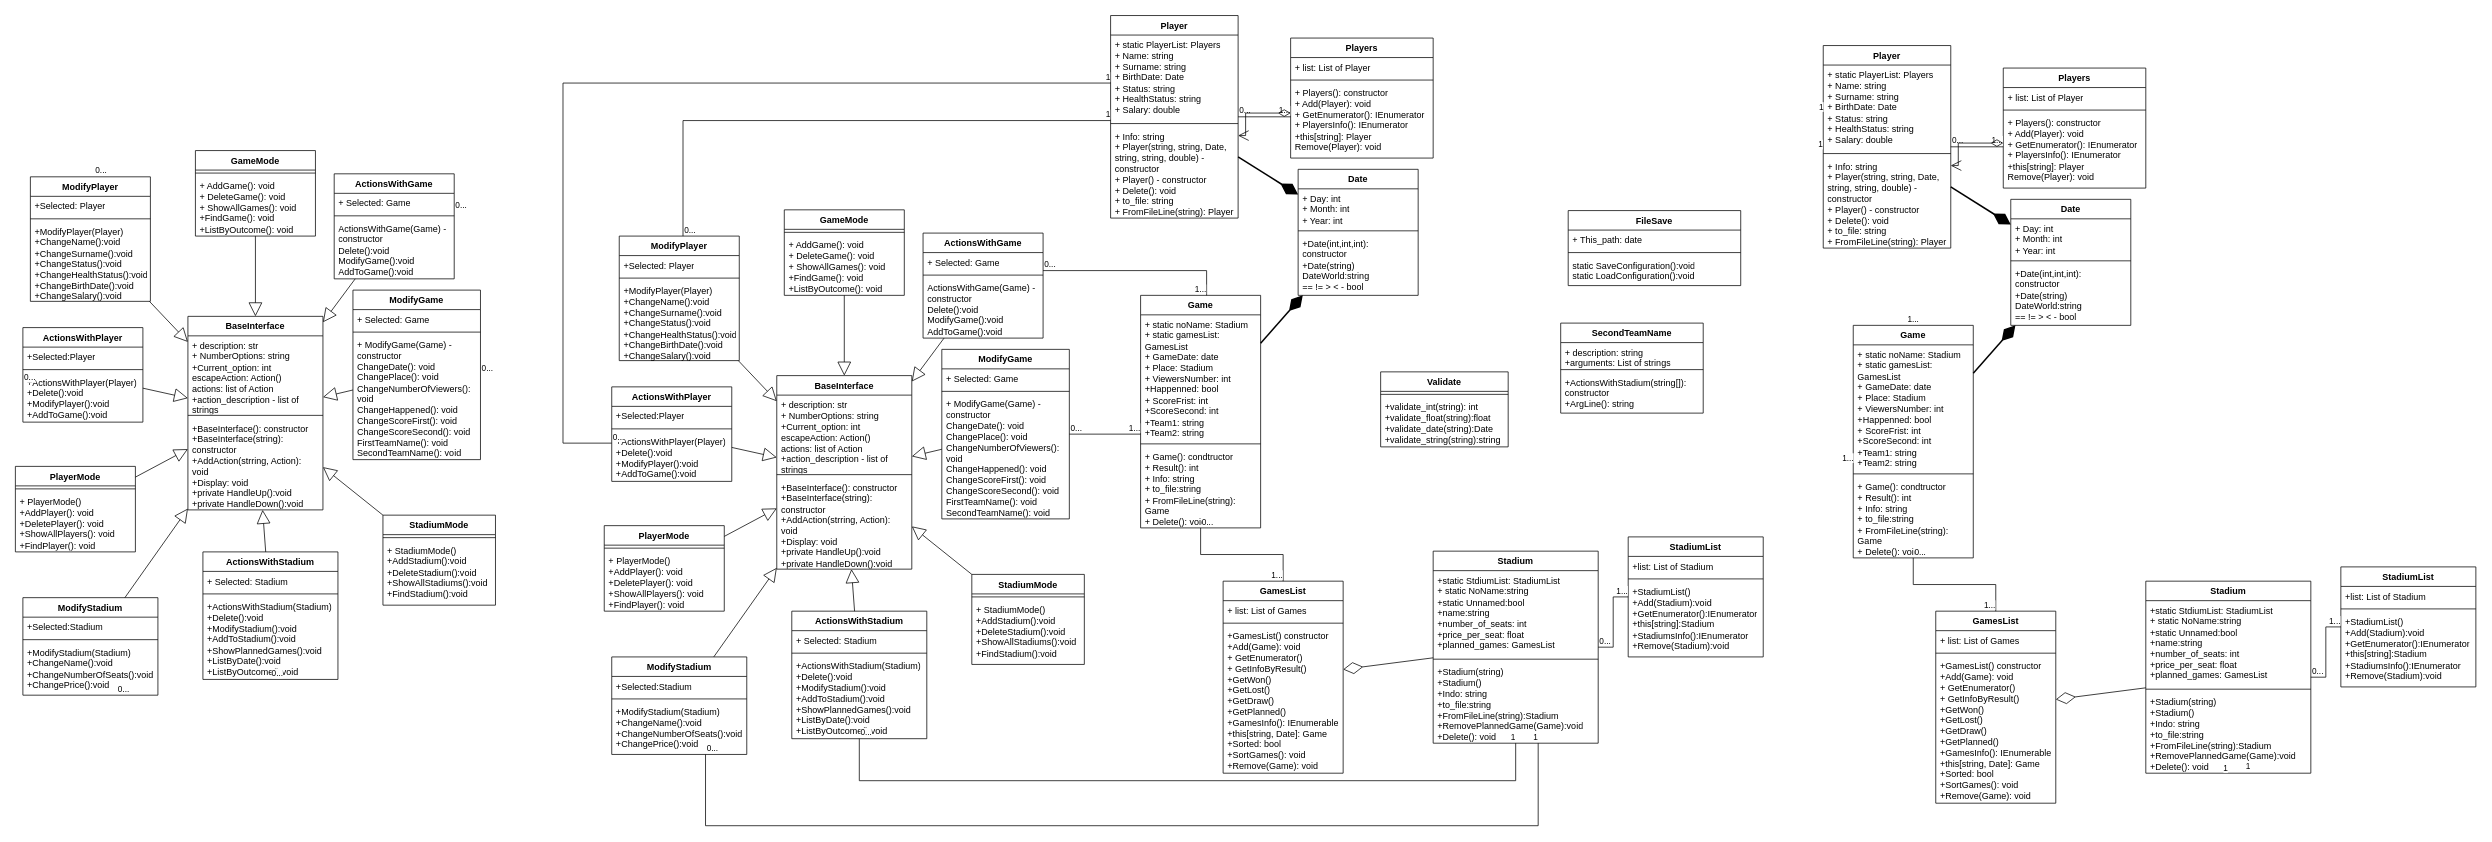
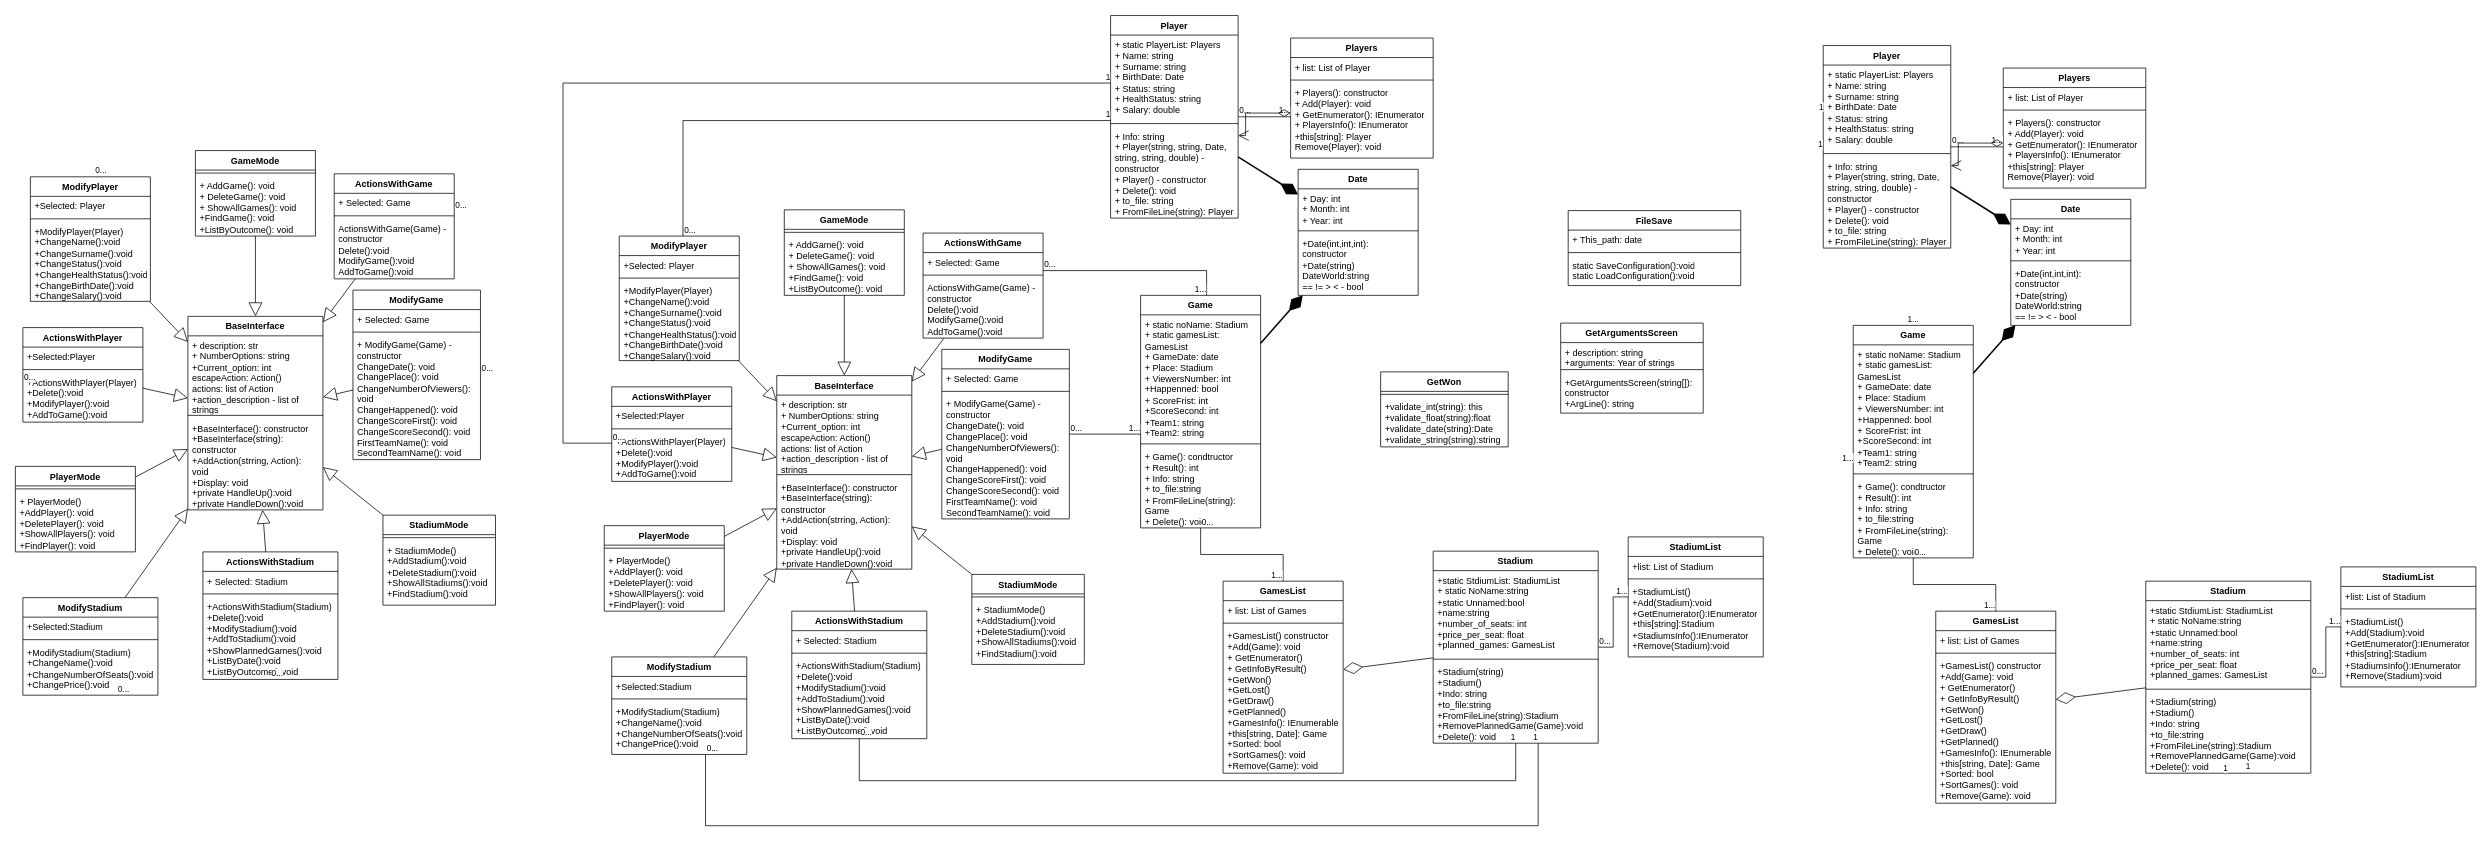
- <mxCell id="33" value="SecondTeamName" style="swimlane;fontStyle=1;align=center;verticalAlign=top;childLayout=stackLayout;horizontal=1;startSize=26;horizontalStack=0;resizeParent=1;resizeParentMax=0;resizeLast=0;collapsible=1;marginBottom=0;whiteSpace=wrap;html=1;" vertex="1" parent="1"><mxGeometry x="2080" y="430" width="190" height="120" as="geometry" /></mxCell>
+ <mxCell id="33" value="GetArgumentsScreen" style="swimlane;fontStyle=1;align=center;verticalAlign=top;childLayout=stackLayout;horizontal=1;startSize=26;horizontalStack=0;resizeParent=1;resizeParentMax=0;resizeLast=0;collapsible=1;marginBottom=0;whiteSpace=wrap;html=1;" vertex="1" parent="1"><mxGeometry x="2080" y="430" width="190" height="120" as="geometry" /></mxCell>
- <mxCell id="34" value="+ description: string&lt;div&gt;+arguments: List of strings&lt;/div&gt;" style="text;strokeColor=none;fillColor=none;align=left;verticalAlign=top;spacingLeft=4;spacingRight=4;overflow=hidden;rotatable=0;points=[[0,0.5],[1,0.5]];portConstraint=eastwest;whiteSpace=wrap;html=1;" vertex="1" parent="33"><mxGeometry y="26" width="190" height="32" as="geometry" /></mxCell>
+ <mxCell id="34" value="+ description: string&lt;div&gt;+arguments: Year of strings&lt;/div&gt;" style="text;strokeColor=none;fillColor=none;align=left;verticalAlign=top;spacingLeft=4;spacingRight=4;overflow=hidden;rotatable=0;points=[[0,0.5],[1,0.5]];portConstraint=eastwest;whiteSpace=wrap;html=1;" vertex="1" parent="33"><mxGeometry y="26" width="190" height="32" as="geometry" /></mxCell>
- <mxCell id="75" value="Validate" style="swimlane;fontStyle=1;align=center;verticalAlign=top;childLayout=stackLayout;horizontal=1;startSize=26;horizontalStack=0;resizeParent=1;resizeParentMax=0;resizeLast=0;collapsible=1;marginBottom=0;whiteSpace=wrap;html=1;" vertex="1" parent="1"><mxGeometry x="1840" y="495" width="170" height="100" as="geometry" /></mxCell>
+ <mxCell id="75" value="GetWon" style="swimlane;fontStyle=1;align=center;verticalAlign=top;childLayout=stackLayout;horizontal=1;startSize=26;horizontalStack=0;resizeParent=1;resizeParentMax=0;resizeLast=0;collapsible=1;marginBottom=0;whiteSpace=wrap;html=1;" vertex="1" parent="1"><mxGeometry x="1840" y="495" width="170" height="100" as="geometry" /></mxCell>
- <mxCell id="36" value="+ActionsWithStadium(string[]): constructor&lt;div&gt;+ArgLine(): string&lt;/div&gt;" style="text;strokeColor=none;fillColor=none;align=left;verticalAlign=top;spacingLeft=4;spacingRight=4;overflow=hidden;rotatable=0;points=[[0,0.5],[1,0.5]];portConstraint=eastwest;whiteSpace=wrap;html=1;" vertex="1" parent="33"><mxGeometry y="66" width="190" height="54" as="geometry" /></mxCell>
+ <mxCell id="36" value="+GetArgumentsScreen(string[]): constructor&lt;div&gt;+ArgLine(): string&lt;/div&gt;" style="text;strokeColor=none;fillColor=none;align=left;verticalAlign=top;spacingLeft=4;spacingRight=4;overflow=hidden;rotatable=0;points=[[0,0.5],[1,0.5]];portConstraint=eastwest;whiteSpace=wrap;html=1;" vertex="1" parent="33"><mxGeometry y="66" width="190" height="54" as="geometry" /></mxCell>
- <mxCell id="77" value="+validate_int(string): int&lt;div&gt;+validate_float(string):float&lt;/div&gt;&lt;div&gt;+validate_date(string):Date&lt;/div&gt;&lt;div&gt;+validate_string(string):string&lt;/div&gt;" style="text;strokeColor=none;fillColor=none;align=left;verticalAlign=top;spacingLeft=4;spacingRight=4;overflow=hidden;rotatable=0;points=[[0,0.5],[1,0.5]];portConstraint=eastwest;whiteSpace=wrap;html=1;" vertex="1" parent="75"><mxGeometry y="34" width="170" height="66" as="geometry" /></mxCell>
+ <mxCell id="77" value="+validate_int(string): this&lt;div&gt;+validate_float(string):float&lt;/div&gt;&lt;div&gt;+validate_date(string):Date&lt;/div&gt;&lt;div&gt;+validate_string(string):string&lt;/div&gt;" style="text;strokeColor=none;fillColor=none;align=left;verticalAlign=top;spacingLeft=4;spacingRight=4;overflow=hidden;rotatable=0;points=[[0,0.5],[1,0.5]];portConstraint=eastwest;whiteSpace=wrap;html=1;" vertex="1" parent="75"><mxGeometry y="34" width="170" height="66" as="geometry" /></mxCell>
